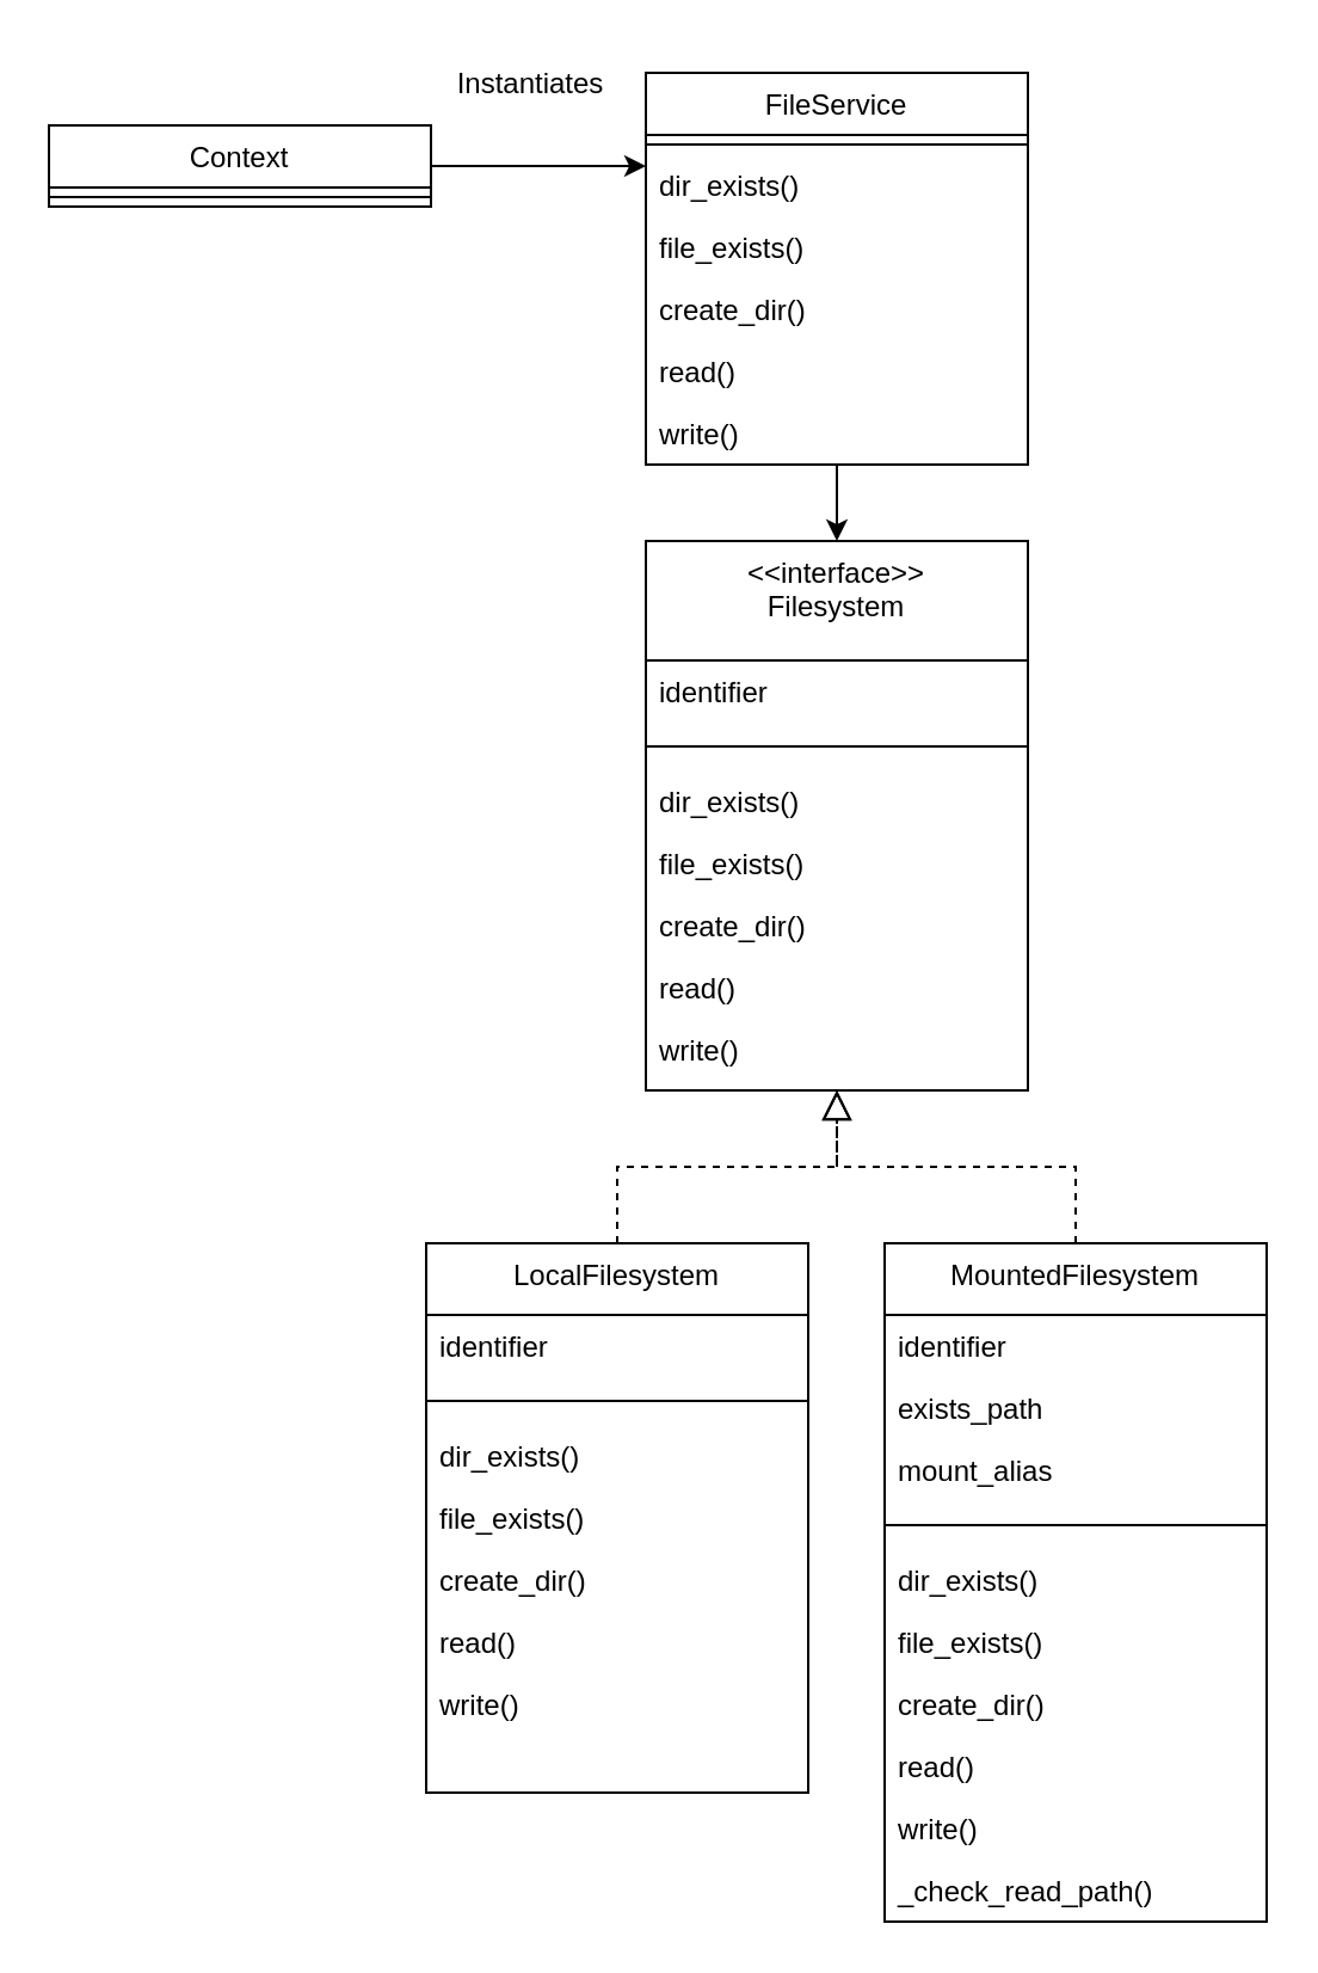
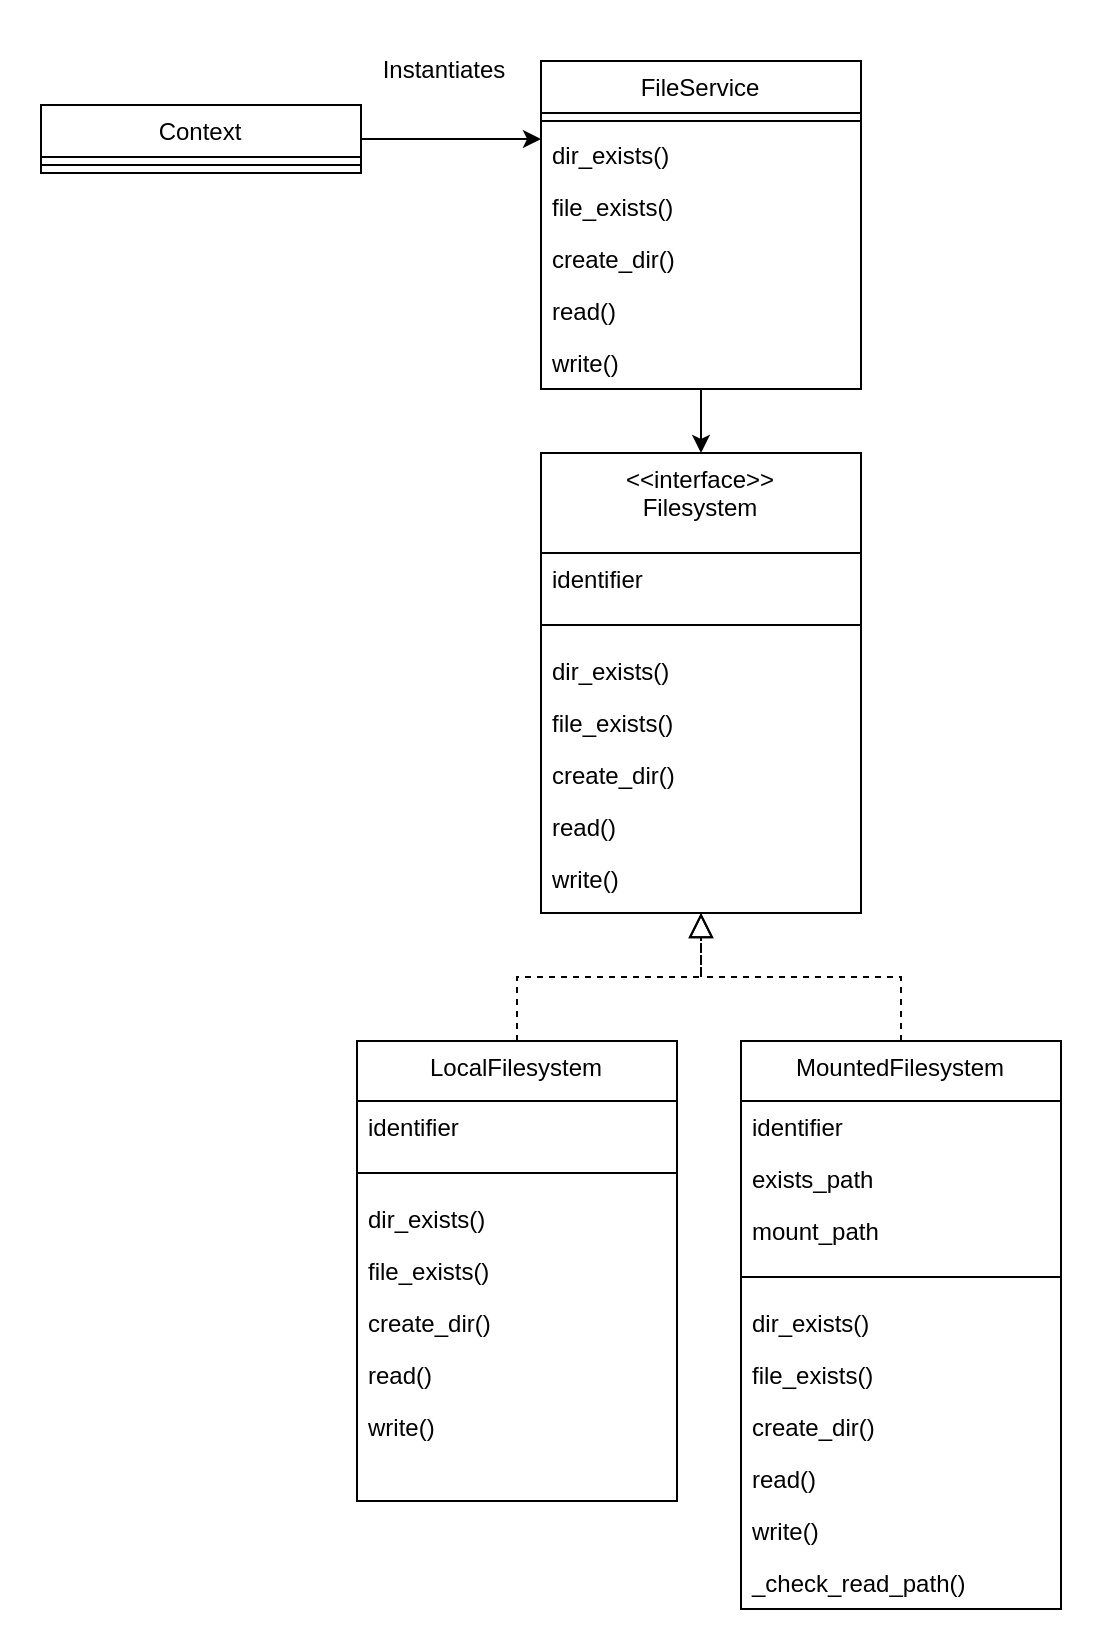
- <mxCell id="35" value="mount_alias" style="text;align=left;verticalAlign=top;spacingLeft=4;spacingRight=4;overflow=hidden;rotatable=0;points=[[0,0.5],[1,0.5]];portConstraint=eastwest;" vertex="1" parent="32"><mxGeometry y="82" width="160" height="26" as="geometry" /></mxCell>
+ <mxCell id="35" value="mount_path" style="text;align=left;verticalAlign=top;spacingLeft=4;spacingRight=4;overflow=hidden;rotatable=0;points=[[0,0.5],[1,0.5]];portConstraint=eastwest;" vertex="1" parent="32"><mxGeometry y="82" width="160" height="26" as="geometry" /></mxCell>
